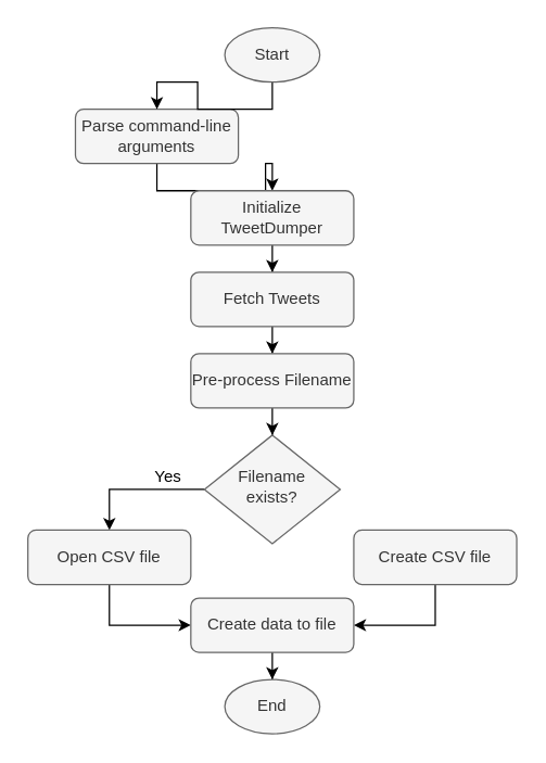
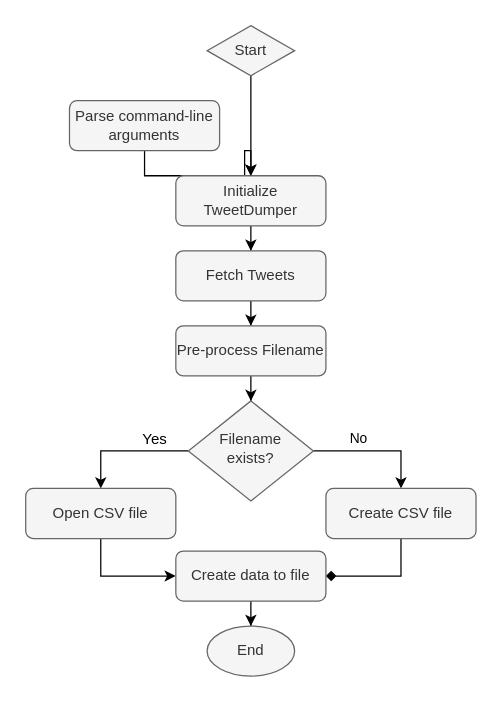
- <mxCell id="21" value="Start" style="ellipse;whiteSpace=wrap;html=1;fillColor=#f5f5f5;strokeColor=#666666;fontColor=#333333;" parent="1" vertex="1"><mxGeometry x="165" y="20" width="70" height="40" as="geometry" /></mxCell>
+ <mxCell id="21" value="Start" style="rhombus;whiteSpace=wrap;html=1;fillColor=#f5f5f5;strokeColor=#666666;fontColor=#333333;" parent="1" vertex="1"><mxGeometry x="165" y="20" width="70" height="40" as="geometry" /></mxCell>
- <mxCell id="20" style="edgeStyle=orthogonalEdgeStyle;rounded=0;orthogonalLoop=1;jettySize=auto;html=1;entryX=0.5;entryY=0;entryDx=0;entryDy=0;" parent="1" source="21" target="3" edge="1"><mxGeometry relative="1" as="geometry" /></mxCell>
+ <mxCell id="20" style="edgeStyle=orthogonalEdgeStyle;rounded=0;orthogonalLoop=1;jettySize=auto;html=1;" parent="1" source="21" target="5" edge="1"><mxGeometry relative="1" as="geometry" /></mxCell>
+ <mxCell id="10" value="No" style="edgeStyle=orthogonalEdgeStyle;rounded=0;orthogonalLoop=1;jettySize=auto;html=1;entryX=0.5;entryY=0;entryDx=0;entryDy=0;" parent="1" source="13" target="15" edge="1"><mxGeometry x="-0.274" y="10" relative="1" as="geometry"><mxPoint as="offset" /></mxGeometry></mxCell>
- <mxCell id="14" style="edgeStyle=orthogonalEdgeStyle;rounded=0;orthogonalLoop=1;jettySize=auto;html=1;entryX=1;entryY=0.5;entryDx=0;entryDy=0;" parent="1" source="15" target="19" edge="1"><mxGeometry relative="1" as="geometry" /></mxCell>
+ <mxCell id="14" style="edgeStyle=orthogonalEdgeStyle;rounded=0;orthogonalLoop=1;jettySize=auto;html=1;entryX=1;entryY=0.5;entryDx=0;entryDy=0;endArrow=diamond;" parent="1" source="15" target="19" edge="1"><mxGeometry relative="1" as="geometry" /></mxCell>
